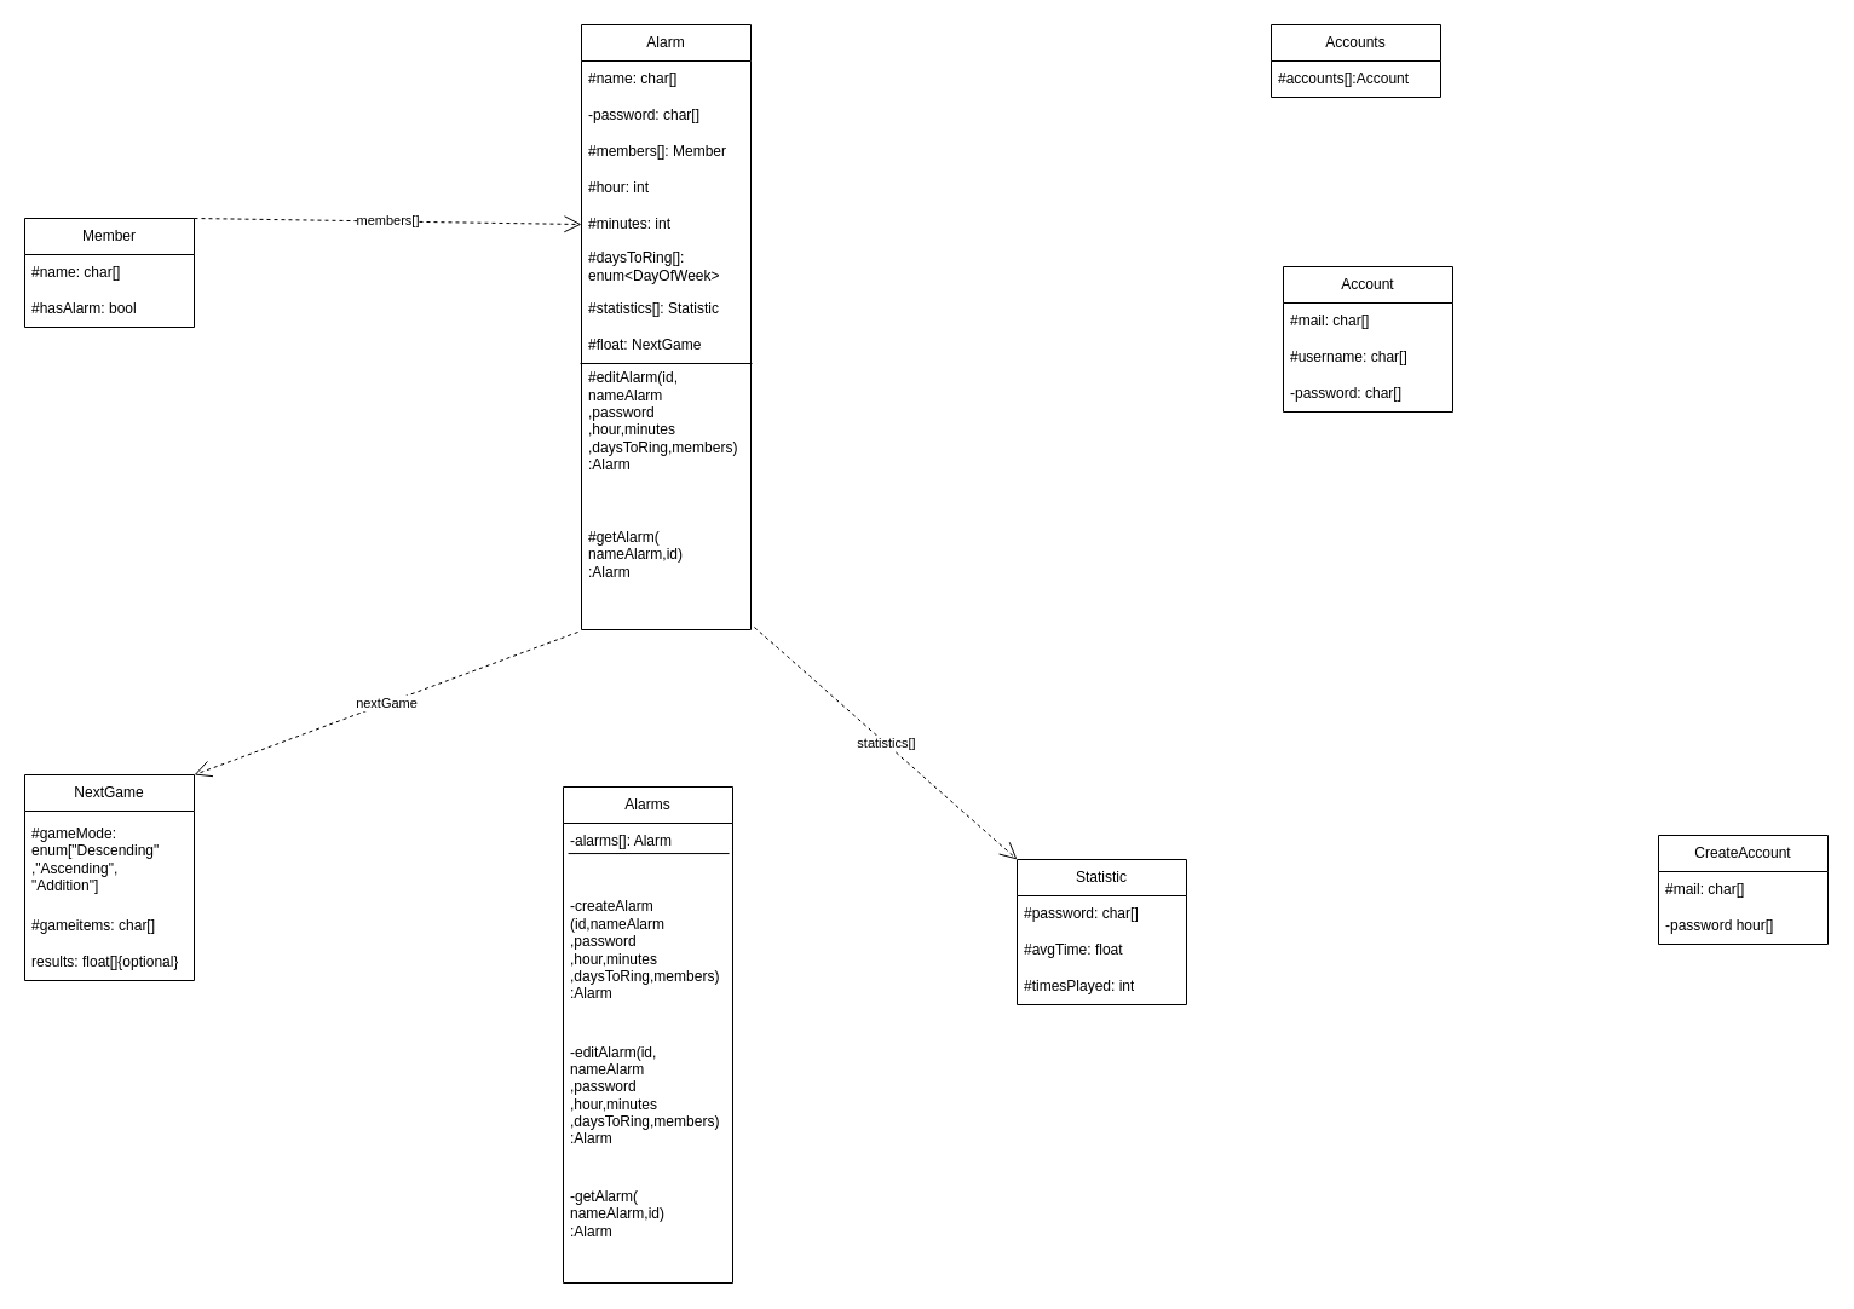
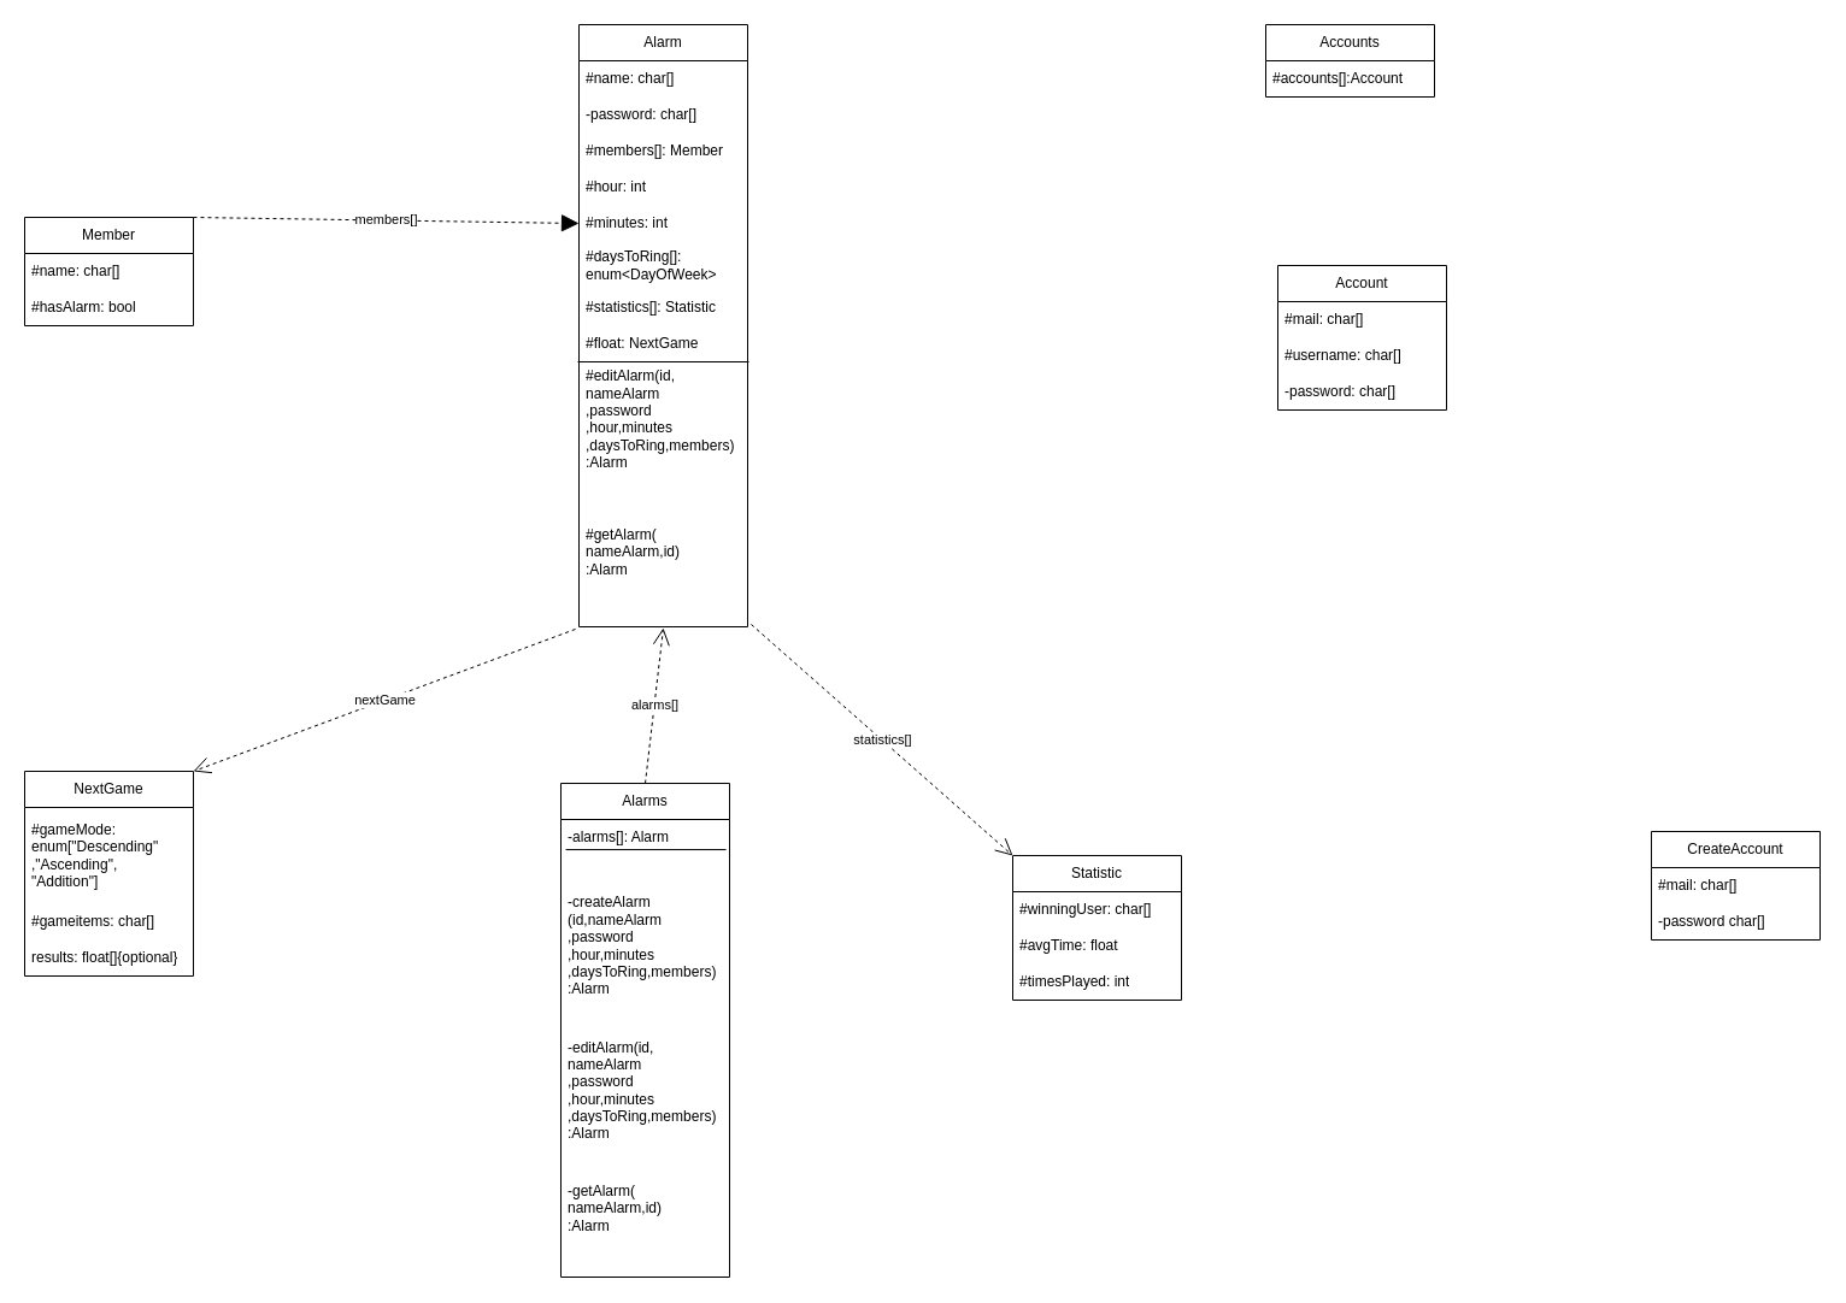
- <mxCell id="39" value="members[]" style="endArrow=open;endSize=12;dashed=1;html=1;rounded=0;exitX=1;exitY=0;exitDx=0;exitDy=0;entryX=0;entryY=0.5;entryDx=0;entryDy=0;" edge="1" parent="1" source="36" target="7"><mxGeometry width="160" relative="1" as="geometry"><mxPoint x="40" y="185" as="sourcePoint" /><mxPoint x="450" y="220" as="targetPoint" /></mxGeometry></mxCell>
+ <mxCell id="39" value="members[]" style="endArrow=block;endSize=12;dashed=1;html=1;rounded=0;exitX=1;exitY=0;exitDx=0;exitDy=0;entryX=0;entryY=0.5;entryDx=0;entryDy=0;" edge="1" parent="1" source="36" target="7"><mxGeometry width="160" relative="1" as="geometry"><mxPoint x="40" y="185" as="sourcePoint" /><mxPoint x="450" y="220" as="targetPoint" /></mxGeometry></mxCell>
+ <mxCell id="40" value="alarms[]" style="endArrow=open;endSize=12;dashed=1;html=1;rounded=0;exitX=0.5;exitY=0;exitDx=0;exitDy=0;entryX=0.5;entryY=1.009;entryDx=0;entryDy=0;entryPerimeter=0;" edge="1" parent="1" source="14" target="13"><mxGeometry width="160" relative="1" as="geometry"><mxPoint x="410" y="560" as="sourcePoint" /><mxPoint x="570" y="560" as="targetPoint" /></mxGeometry></mxCell>
- <mxCell id="27" value="#password: char[]" style="text;strokeColor=none;fillColor=none;align=left;verticalAlign=middle;spacingLeft=4;spacingRight=4;overflow=hidden;points=[[0,0.5],[1,0.5]];portConstraint=eastwest;rotatable=0;whiteSpace=wrap;html=1;" vertex="1" parent="26"><mxGeometry y="30" width="140" height="30" as="geometry" /></mxCell>
+ <mxCell id="27" value="#winningUser: char[]" style="text;strokeColor=none;fillColor=none;align=left;verticalAlign=middle;spacingLeft=4;spacingRight=4;overflow=hidden;points=[[0,0.5],[1,0.5]];portConstraint=eastwest;rotatable=0;whiteSpace=wrap;html=1;" vertex="1" parent="26"><mxGeometry y="30" width="140" height="30" as="geometry" /></mxCell>
- <mxCell id="43" value="-password hour[]" style="text;strokeColor=none;fillColor=none;align=left;verticalAlign=middle;spacingLeft=4;spacingRight=4;overflow=hidden;points=[[0,0.5],[1,0.5]];portConstraint=eastwest;rotatable=0;whiteSpace=wrap;html=1;" vertex="1" parent="41"><mxGeometry y="60" width="140" height="30" as="geometry" /></mxCell>
+ <mxCell id="43" value="-password char[]" style="text;strokeColor=none;fillColor=none;align=left;verticalAlign=middle;spacingLeft=4;spacingRight=4;overflow=hidden;points=[[0,0.5],[1,0.5]];portConstraint=eastwest;rotatable=0;whiteSpace=wrap;html=1;" vertex="1" parent="41"><mxGeometry y="60" width="140" height="30" as="geometry" /></mxCell>
